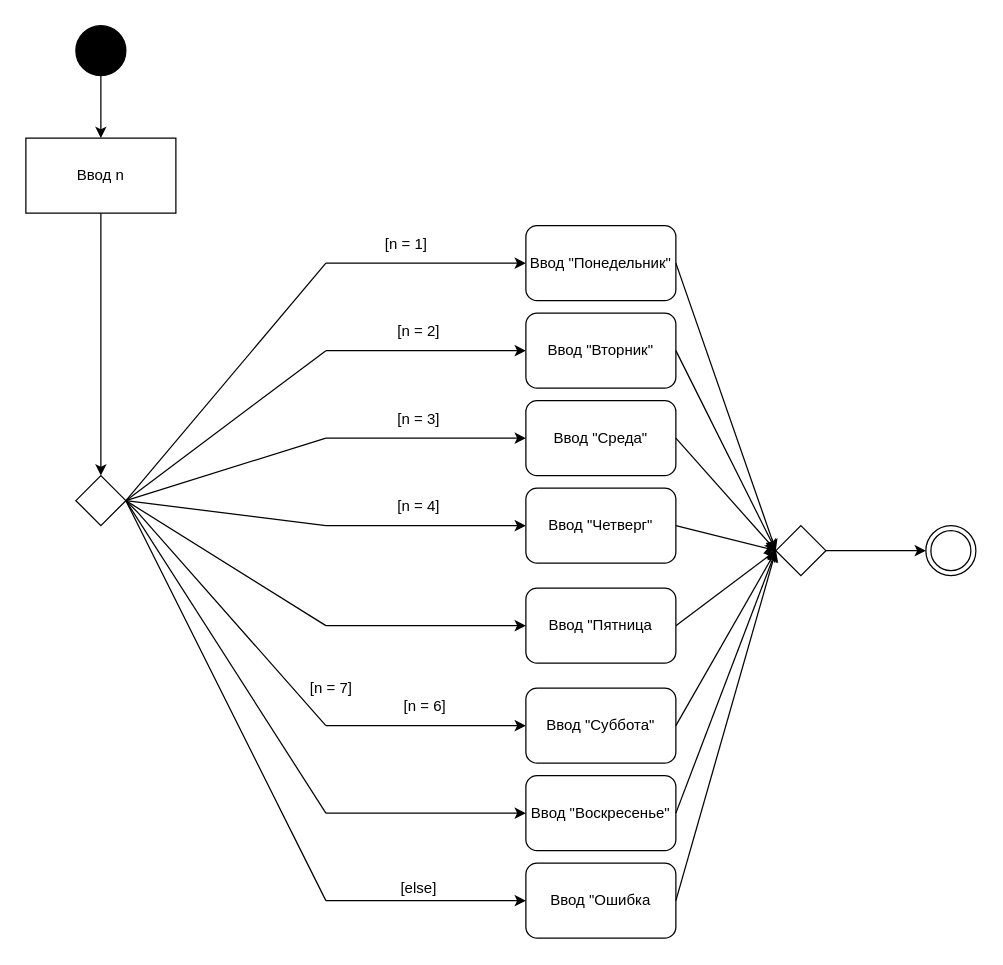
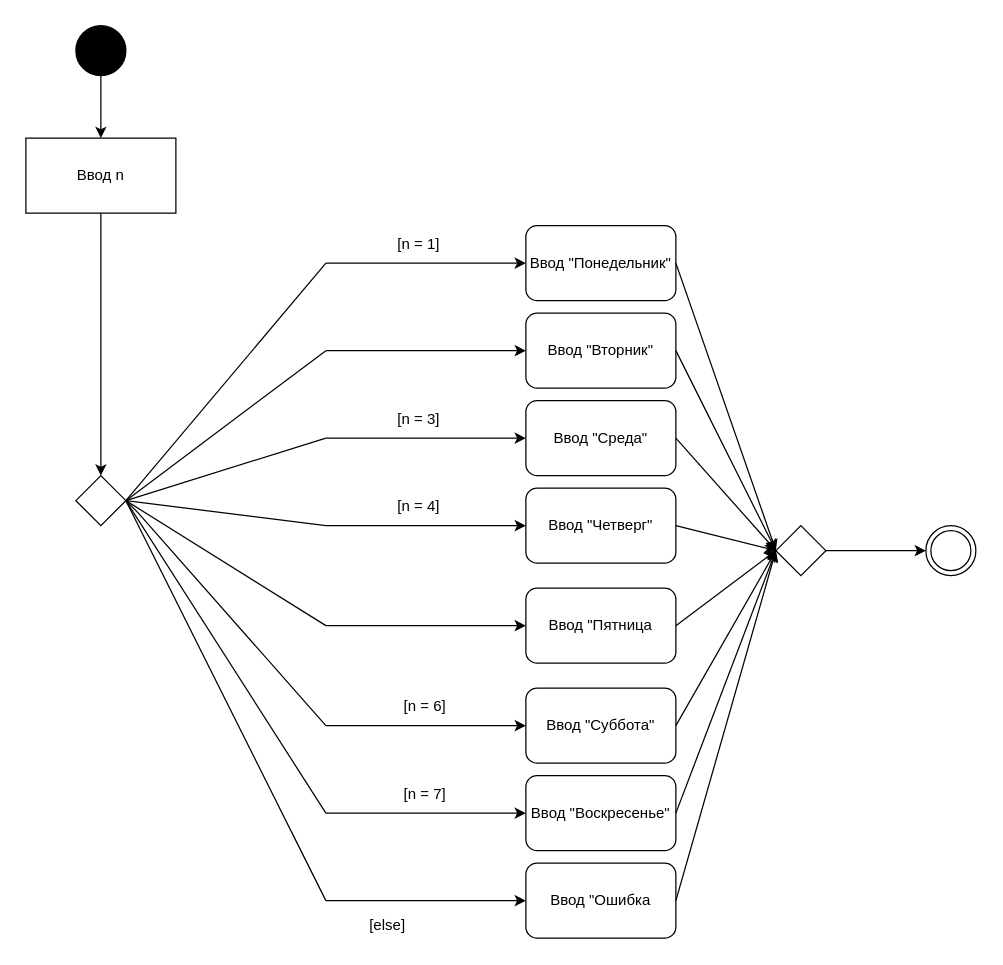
- <mxCell id="28" value="[n = 1]" style="text;html=1;align=center;verticalAlign=middle;resizable=0;points=[];autosize=1;strokeColor=none;fillColor=none;" parent="1" vertex="1"><mxGeometry x="294" y="180" width="60" height="30" as="geometry" /></mxCell>
+ <mxCell id="28" value="[n = 1]" style="text;html=1;align=center;verticalAlign=middle;resizable=0;points=[];autosize=1;strokeColor=none;fillColor=none;" parent="1" vertex="1"><mxGeometry x="304" y="180" width="60" height="30" as="geometry" /></mxCell>
- <mxCell id="27" value="[n = 2]" style="text;html=1;align=center;verticalAlign=middle;resizable=0;points=[];autosize=1;strokeColor=none;fillColor=none;" parent="1" vertex="1"><mxGeometry x="304" y="250" width="60" height="30" as="geometry" /></mxCell>
- <mxCell id="23" value="[n = 7]" style="text;html=1;align=center;verticalAlign=middle;resizable=0;points=[];autosize=1;strokeColor=none;fillColor=none;" parent="1" vertex="1"><mxGeometry x="234" y="535" width="60" height="30" as="geometry" /></mxCell>
+ <mxCell id="23" value="[n = 7]" style="text;html=1;align=center;verticalAlign=middle;resizable=0;points=[];autosize=1;strokeColor=none;fillColor=none;" parent="1" vertex="1"><mxGeometry x="309" y="620" width="60" height="30" as="geometry" /></mxCell>
- <mxCell id="22" value="[else]" style="text;html=1;align=center;verticalAlign=middle;resizable=0;points=[];autosize=1;strokeColor=none;fillColor=none;" parent="1" vertex="1"><mxGeometry x="309" y="695" width="50" height="30" as="geometry" /></mxCell>
+ <mxCell id="22" value="[else]" style="text;html=1;align=center;verticalAlign=middle;resizable=0;points=[];autosize=1;strokeColor=none;fillColor=none;" parent="1" vertex="1"><mxGeometry x="284" y="725" width="50" height="30" as="geometry" /></mxCell>
